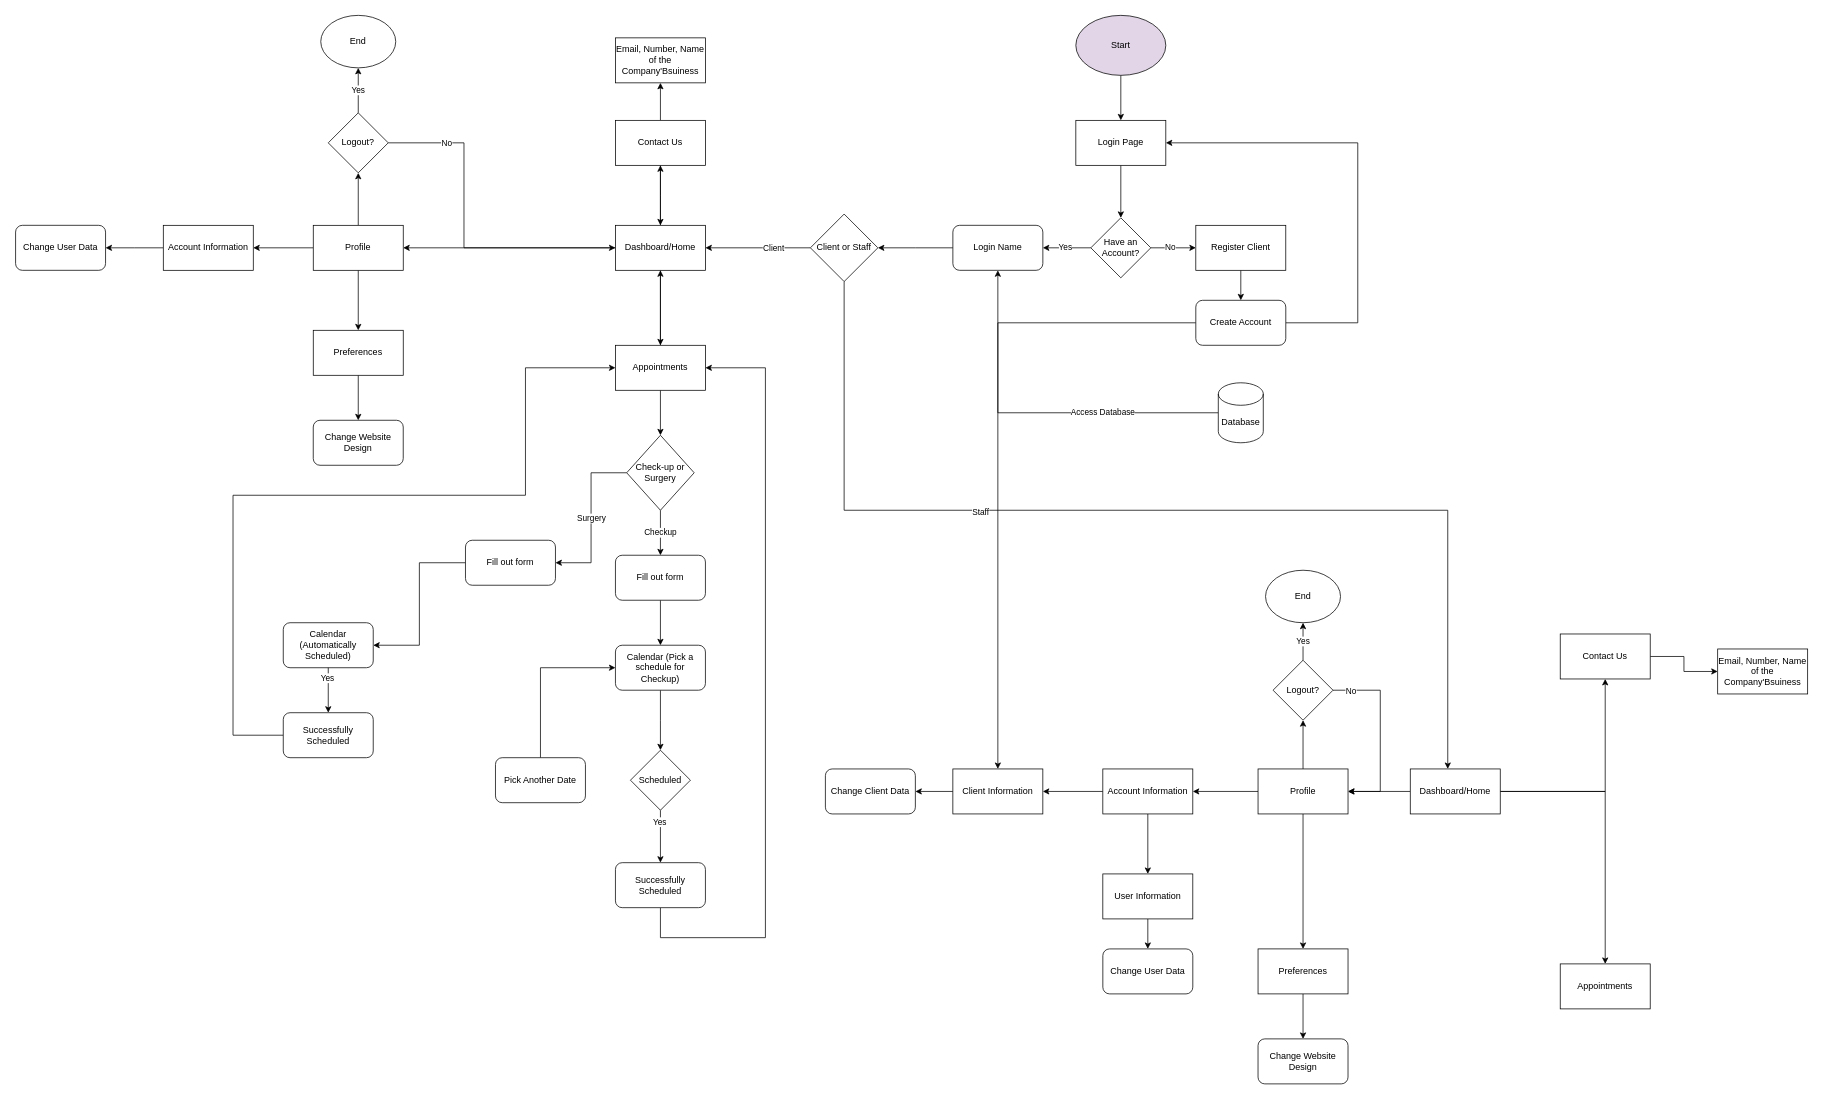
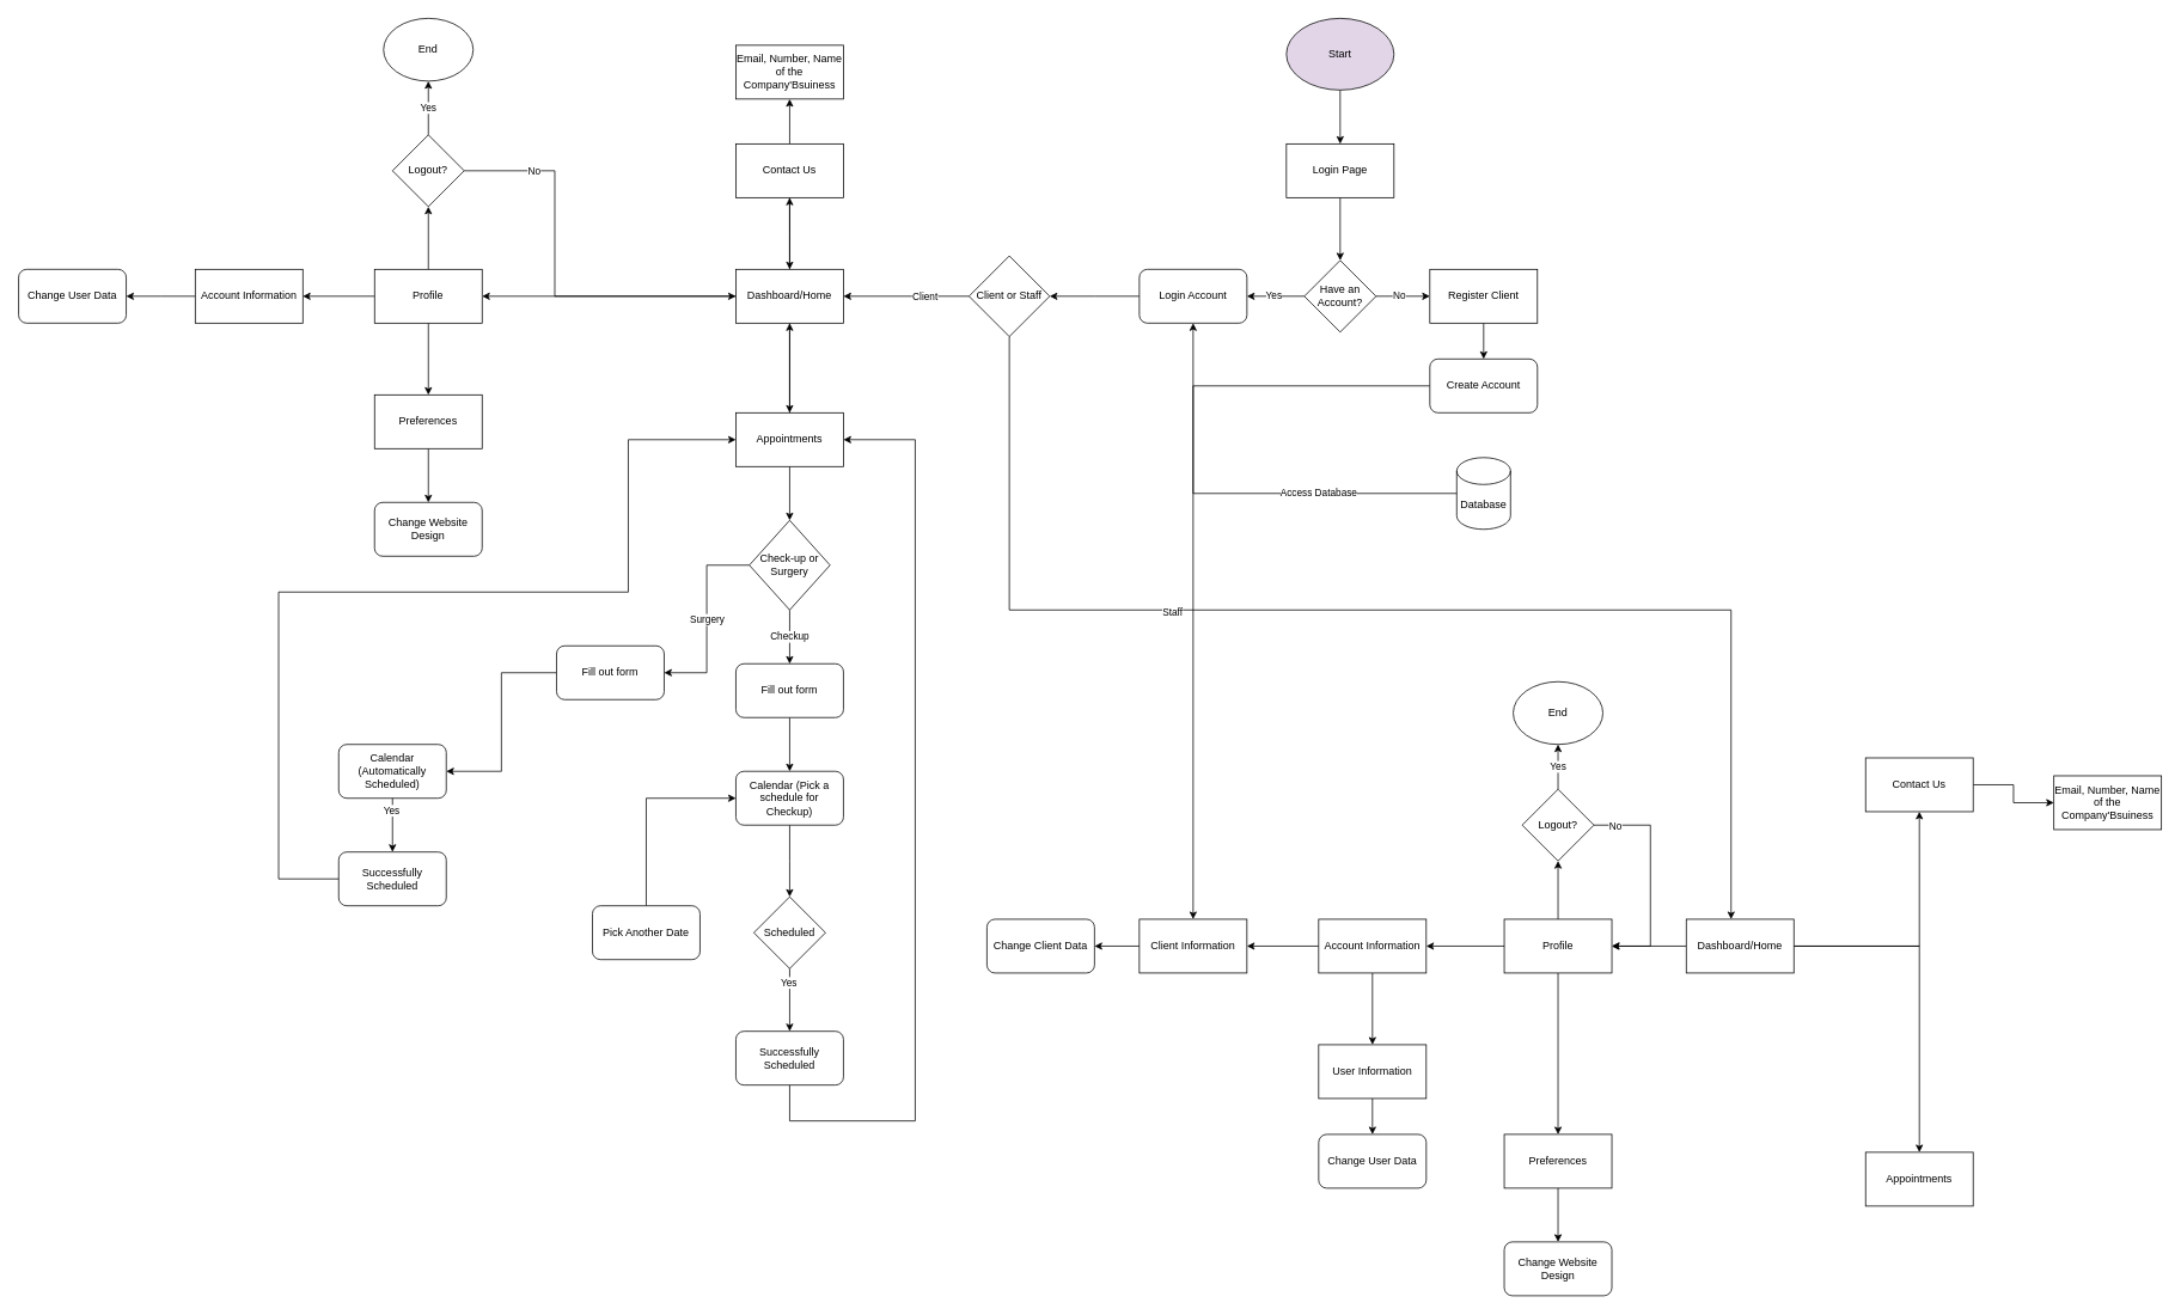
- <mxCell id="10" value="Login Name" style="rounded=1;whiteSpace=wrap;html=1;" vertex="1" parent="1"><mxGeometry x="1270" y="300" width="120" height="60" as="geometry" /></mxCell>
+ <mxCell id="10" value="Login Account" style="rounded=1;whiteSpace=wrap;html=1;" vertex="1" parent="1"><mxGeometry x="1270" y="300" width="120" height="60" as="geometry" /></mxCell>
- <mxCell id="14" style="edgeStyle=orthogonalEdgeStyle;rounded=0;orthogonalLoop=1;jettySize=auto;html=1;entryX=1;entryY=0.5;entryDx=0;entryDy=0;" edge="1" parent="1" source="15" target="5"><mxGeometry relative="1" as="geometry"><Array as="points"><mxPoint x="1810" y="430" /><mxPoint x="1810" y="190" /></Array></mxGeometry></mxCell>
